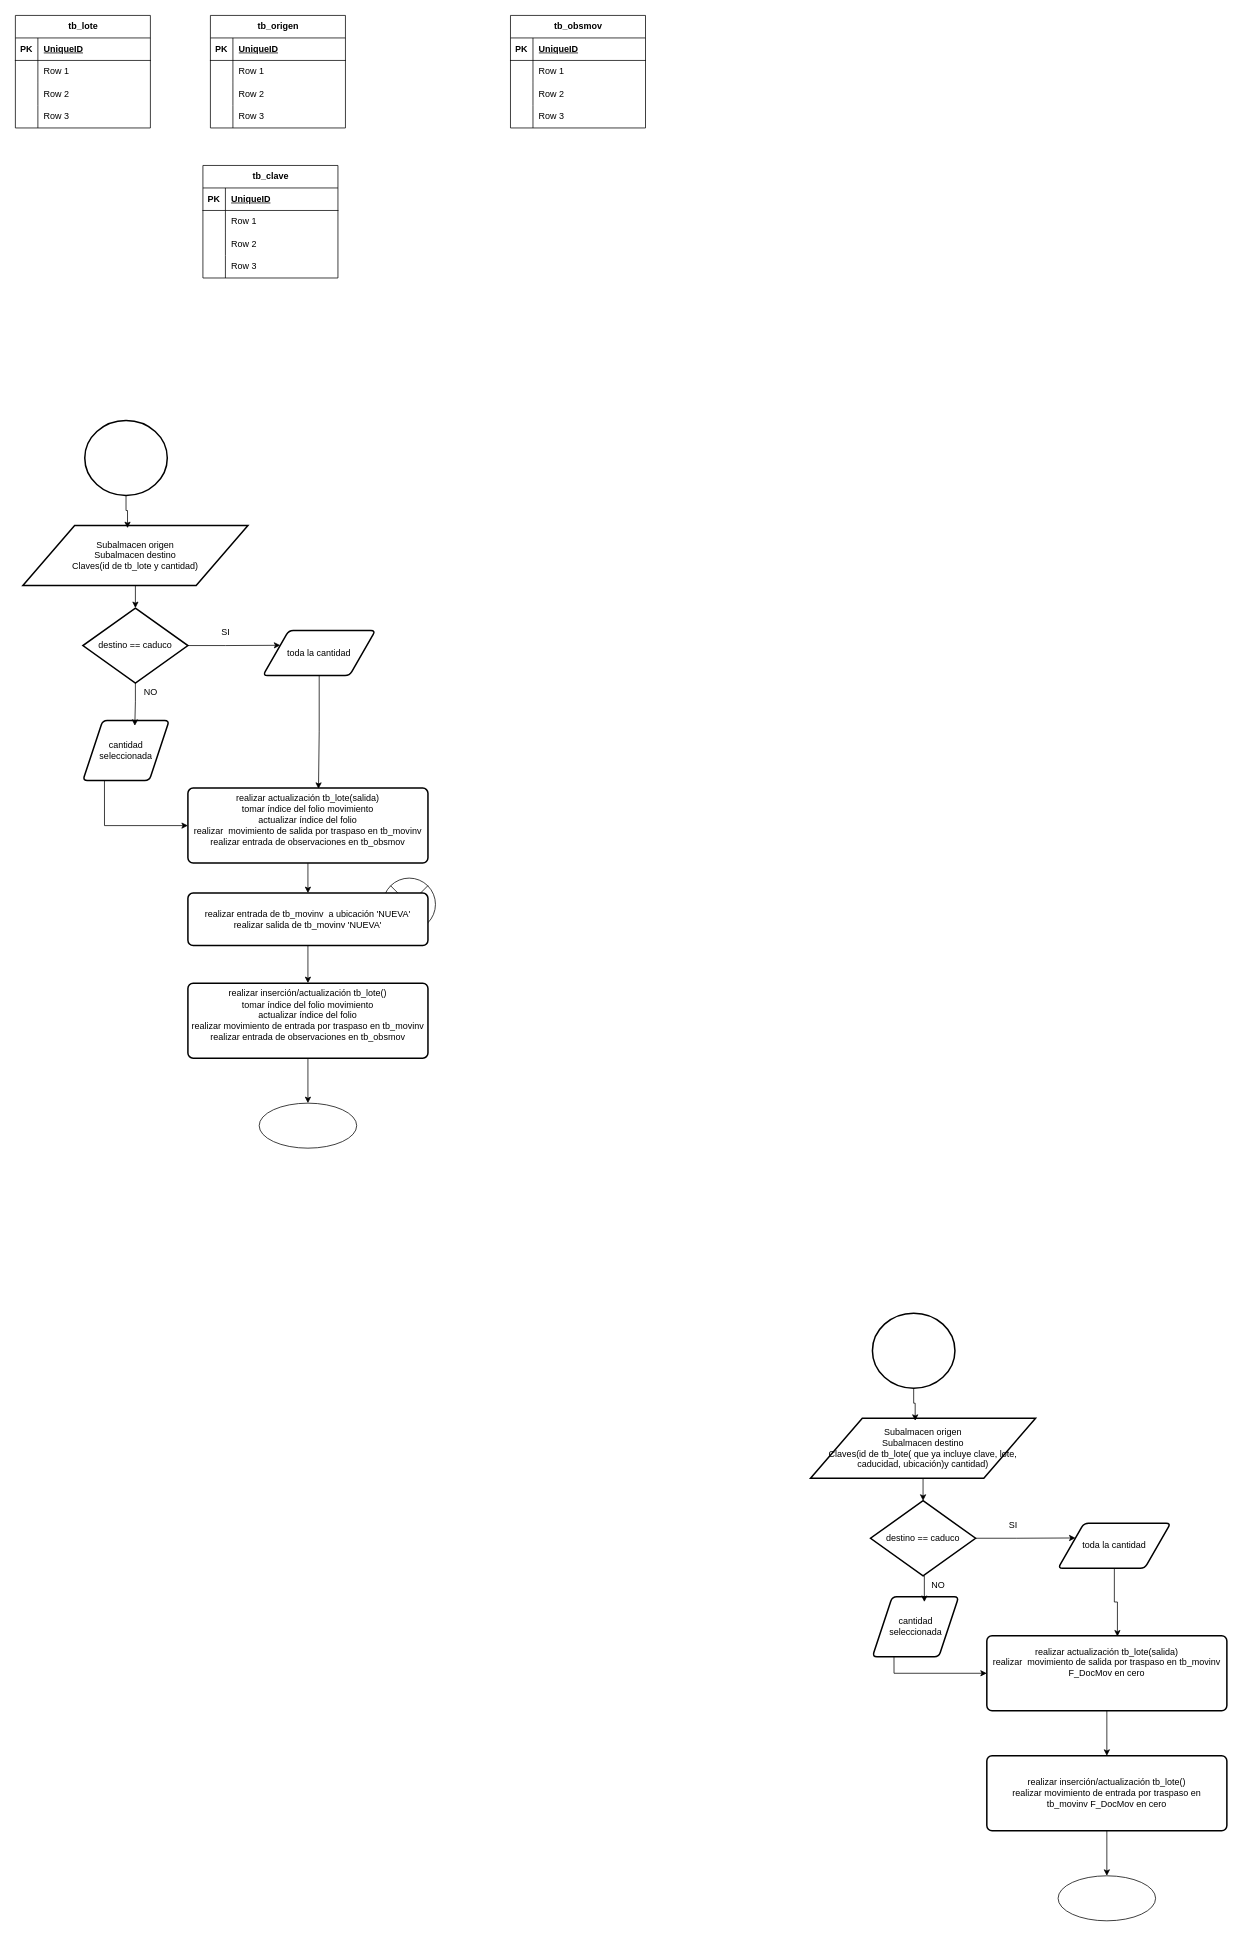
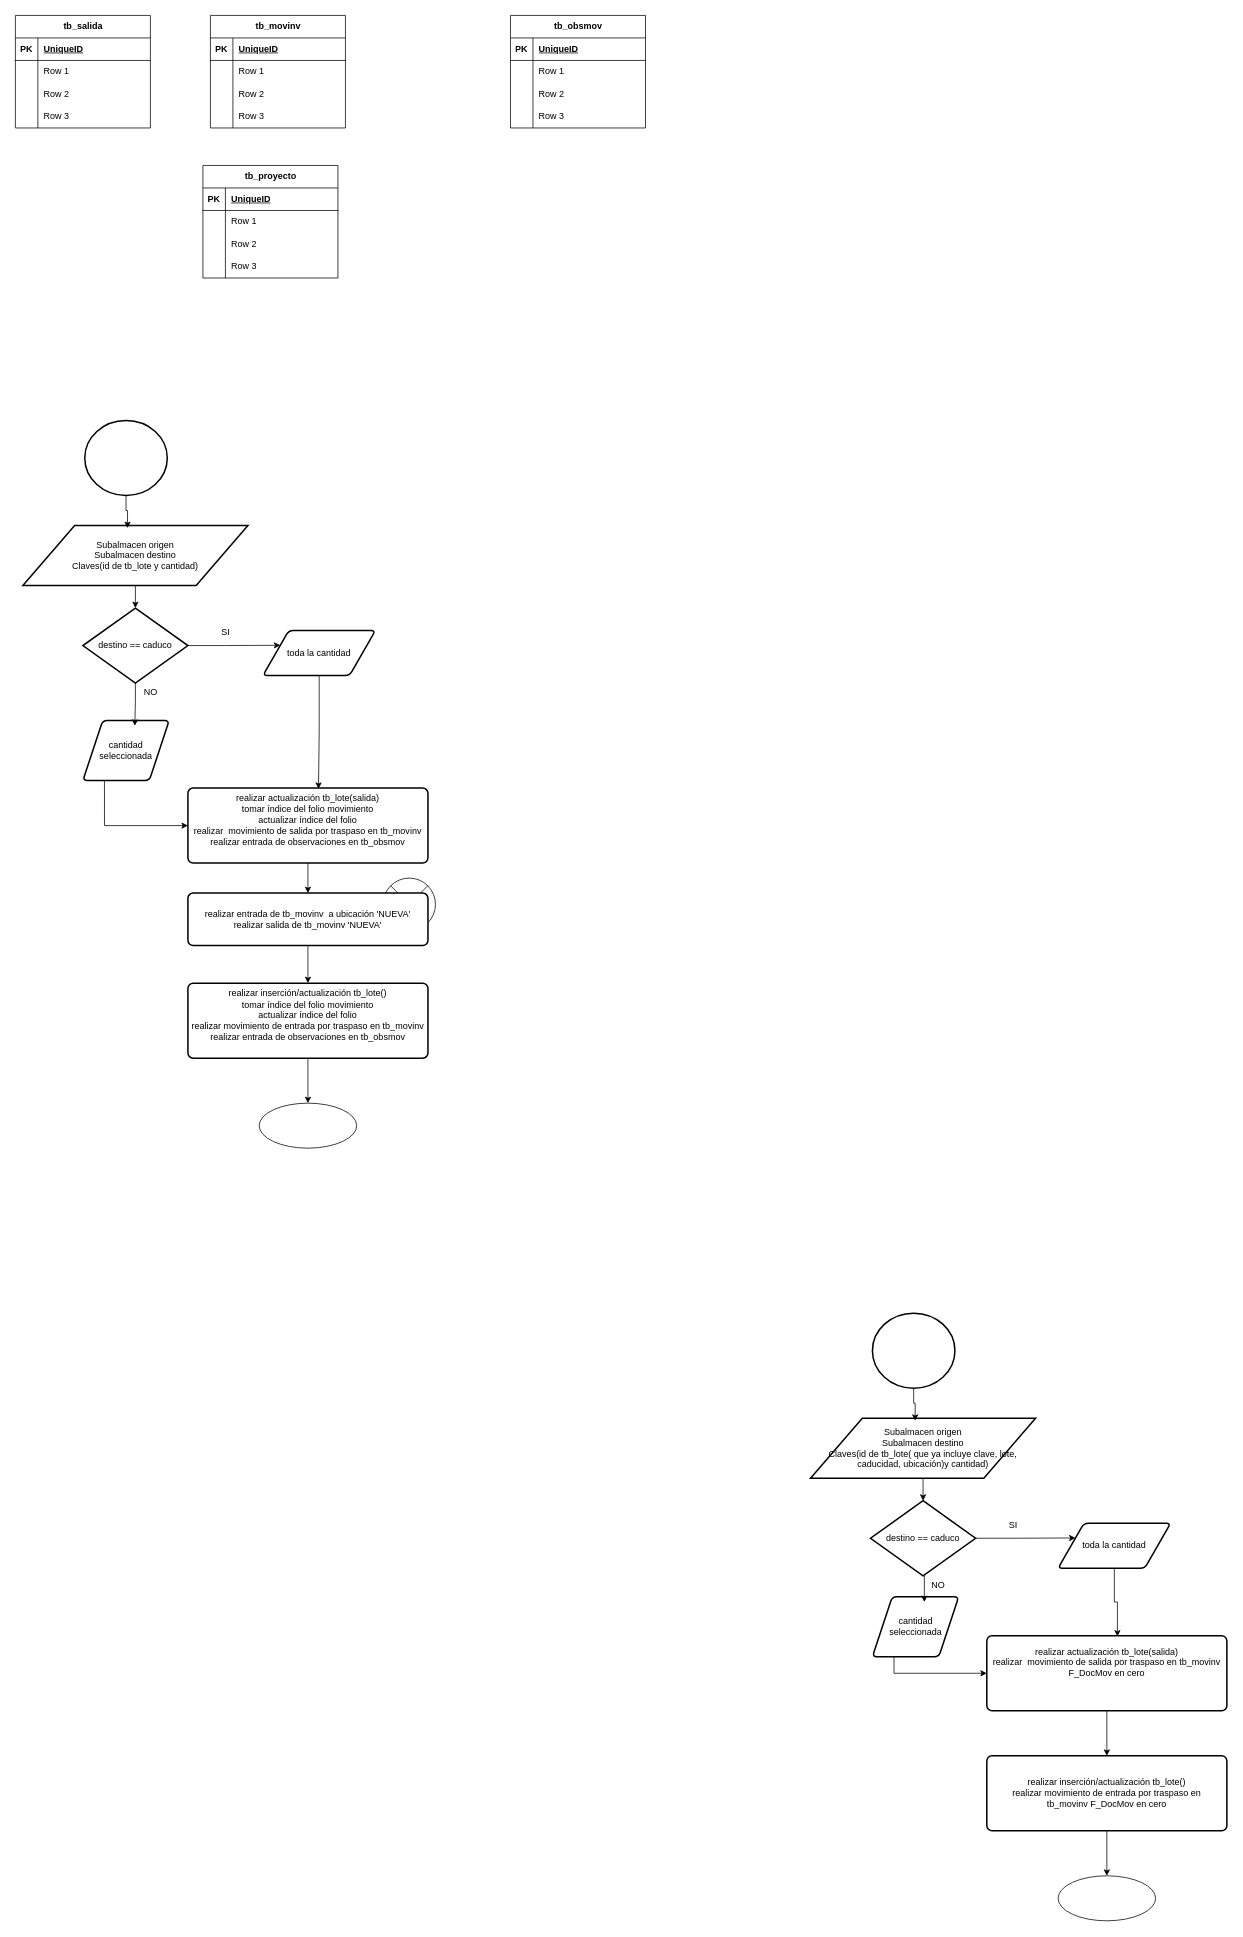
- <mxCell id="3" value="tb_lote" style="shape=table;startSize=30;container=1;collapsible=1;childLayout=tableLayout;fixedRows=1;rowLines=0;fontStyle=1;align=center;resizeLast=1;html=1;" vertex="1" parent="1"><mxGeometry x="20" y="20" width="180" height="150" as="geometry" /></mxCell>
+ <mxCell id="3" value="tb_salida" style="shape=table;startSize=30;container=1;collapsible=1;childLayout=tableLayout;fixedRows=1;rowLines=0;fontStyle=1;align=center;resizeLast=1;html=1;" vertex="1" parent="1"><mxGeometry x="20" y="20" width="180" height="150" as="geometry" /></mxCell>
- <mxCell id="16" value="tb_origen" style="shape=table;startSize=30;container=1;collapsible=1;childLayout=tableLayout;fixedRows=1;rowLines=0;fontStyle=1;align=center;resizeLast=1;html=1;" vertex="1" parent="1"><mxGeometry x="280" y="20" width="180" height="150" as="geometry" /></mxCell>
+ <mxCell id="16" value="tb_movinv" style="shape=table;startSize=30;container=1;collapsible=1;childLayout=tableLayout;fixedRows=1;rowLines=0;fontStyle=1;align=center;resizeLast=1;html=1;" vertex="1" parent="1"><mxGeometry x="280" y="20" width="180" height="150" as="geometry" /></mxCell>
- <mxCell id="42" value="tb_clave" style="shape=table;startSize=30;container=1;collapsible=1;childLayout=tableLayout;fixedRows=1;rowLines=0;fontStyle=1;align=center;resizeLast=1;html=1;" vertex="1" parent="1"><mxGeometry x="270" y="220" width="180" height="150" as="geometry" /></mxCell>
+ <mxCell id="42" value="tb_proyecto" style="shape=table;startSize=30;container=1;collapsible=1;childLayout=tableLayout;fixedRows=1;rowLines=0;fontStyle=1;align=center;resizeLast=1;html=1;" vertex="1" parent="1"><mxGeometry x="270" y="220" width="180" height="150" as="geometry" /></mxCell>
